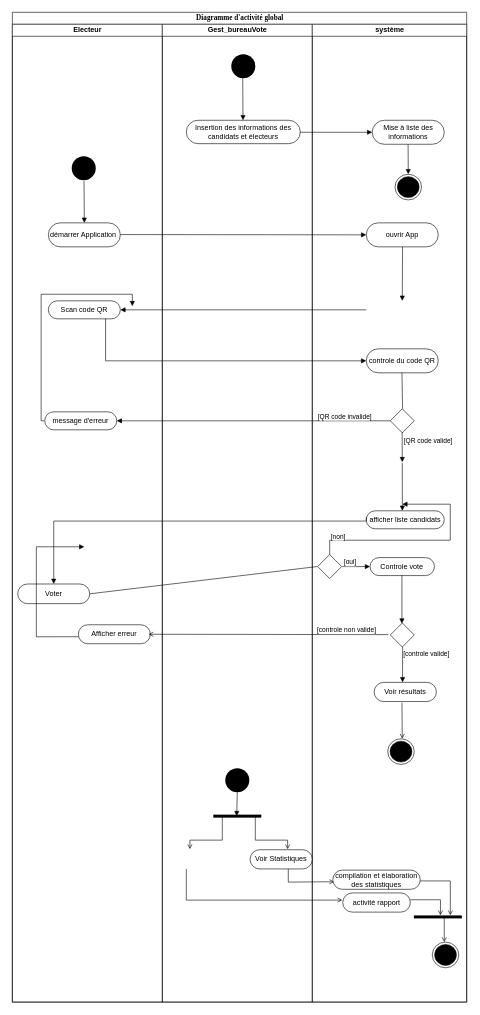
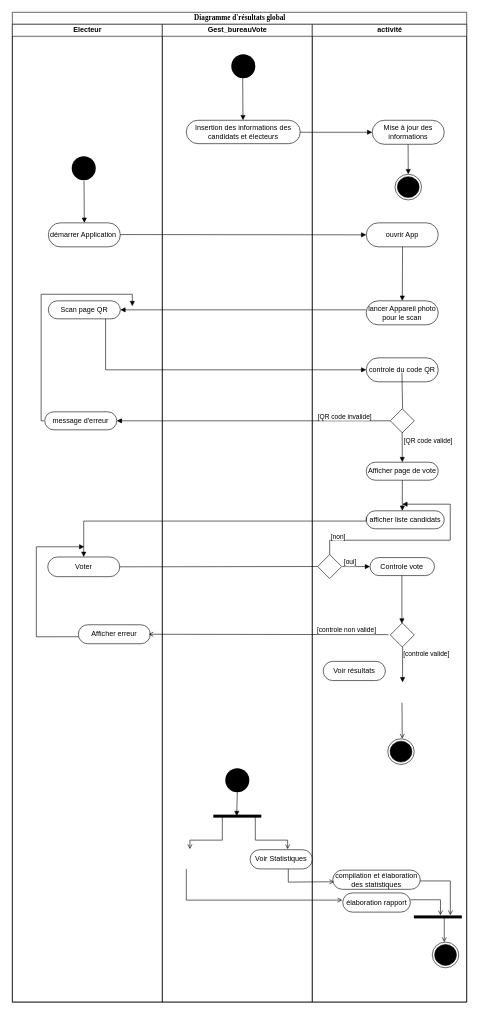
- <mxCell id="2" value="Diagramme d'activité global" style="swimlane;html=1;childLayout=stackLayout;startSize=20;rounded=0;shadow=0;comic=0;labelBackgroundColor=none;strokeWidth=1;fontFamily=Verdana;fontSize=12;align=center;" parent="1" vertex="1"><mxGeometry x="20" y="20" width="757.37" height="1650" as="geometry" /></mxCell>
+ <mxCell id="2" value="Diagramme d'résultats global" style="swimlane;html=1;childLayout=stackLayout;startSize=20;rounded=0;shadow=0;comic=0;labelBackgroundColor=none;strokeWidth=1;fontFamily=Verdana;fontSize=12;align=center;" parent="1" vertex="1"><mxGeometry x="20" y="20" width="757.37" height="1650" as="geometry" /></mxCell>
- <mxCell id="29" value="système" style="swimlane;html=1;startSize=20;" parent="2" vertex="1"><mxGeometry x="500" y="20" width="257.37" height="1630" as="geometry"><mxRectangle x="250" y="20" width="30" height="1120" as="alternateBounds" /></mxGeometry></mxCell>
+ <mxCell id="29" value="activité" style="swimlane;html=1;startSize=20;" parent="2" vertex="1"><mxGeometry x="500" y="20" width="257.37" height="1630" as="geometry"><mxRectangle x="250" y="20" width="30" height="1120" as="alternateBounds" /></mxGeometry></mxCell>
- <mxCell id="55" value="Mise à liste des informations" style="rounded=1;whiteSpace=wrap;html=1;arcSize=50;" parent="29" vertex="1"><mxGeometry x="100" y="160" width="120" height="40" as="geometry" /></mxCell>
+ <mxCell id="55" value="Mise à jour des informations" style="rounded=1;whiteSpace=wrap;html=1;arcSize=50;" parent="29" vertex="1"><mxGeometry x="100" y="160" width="120" height="40" as="geometry" /></mxCell>
- <mxCell id="7" value="Scan code QR" style="rounded=1;whiteSpace=wrap;html=1;arcSize=50;" parent="3" vertex="1"><mxGeometry x="60" y="461" width="120" height="30" as="geometry" /></mxCell>
+ <mxCell id="7" value="Scan page QR" style="rounded=1;whiteSpace=wrap;html=1;arcSize=50;" parent="3" vertex="1"><mxGeometry x="60" y="461" width="120" height="30" as="geometry" /></mxCell>
+ <mxCell id="33" value="lancer Appareil photo pour le scan" style="rounded=1;whiteSpace=wrap;html=1;arcSize=50;" parent="29" vertex="1"><mxGeometry x="90" y="461" width="120" height="40" as="geometry" /></mxCell>
- <mxCell id="35" value="controle du code QR" style="rounded=1;whiteSpace=wrap;html=1;arcSize=50;" parent="29" vertex="1"><mxGeometry x="90" y="541" width="120" height="40" as="geometry" /></mxCell>
+ <mxCell id="35" value="controle du code QR" style="rounded=1;whiteSpace=wrap;html=1;arcSize=50;" parent="29" vertex="1"><mxGeometry x="90" y="556" width="120" height="40" as="geometry" /></mxCell>
+ <mxCell id="38" value="Afficher page de vote" style="rounded=1;whiteSpace=wrap;html=1;arcSize=50;" parent="29" vertex="1"><mxGeometry x="90" y="730" width="120" height="30" as="geometry" /></mxCell>
- <mxCell id="11" value="Voter" style="rounded=1;whiteSpace=wrap;html=1;arcSize=50;" parent="3" vertex="1"><mxGeometry x="9" y="933" width="120" height="32.79" as="geometry" /></mxCell>
+ <mxCell id="11" value="Voter" style="rounded=1;whiteSpace=wrap;html=1;arcSize=50;" parent="3" vertex="1"><mxGeometry x="59" y="888" width="120" height="32.79" as="geometry" /></mxCell>
- <mxCell id="53" value="Voir résultats" style="rounded=1;whiteSpace=wrap;html=1;arcSize=50;" parent="29" vertex="1"><mxGeometry x="103.16" y="1097" width="103.68" height="32" as="geometry" /></mxCell>
+ <mxCell id="53" value="Voir résultats" style="rounded=1;whiteSpace=wrap;html=1;arcSize=50;" parent="29" vertex="1"><mxGeometry x="18.16" y="1062" width="103.68" height="32" as="geometry" /></mxCell>
- <mxCell id="59" value="activité rapport" style="rounded=1;whiteSpace=wrap;html=1;arcSize=50;" parent="29" vertex="1"><mxGeometry x="50.77" y="1448" width="112.68" height="32" as="geometry" /></mxCell>
+ <mxCell id="59" value="élaboration rapport" style="rounded=1;whiteSpace=wrap;html=1;arcSize=50;" parent="29" vertex="1"><mxGeometry x="50.77" y="1448" width="112.68" height="32" as="geometry" /></mxCell>
